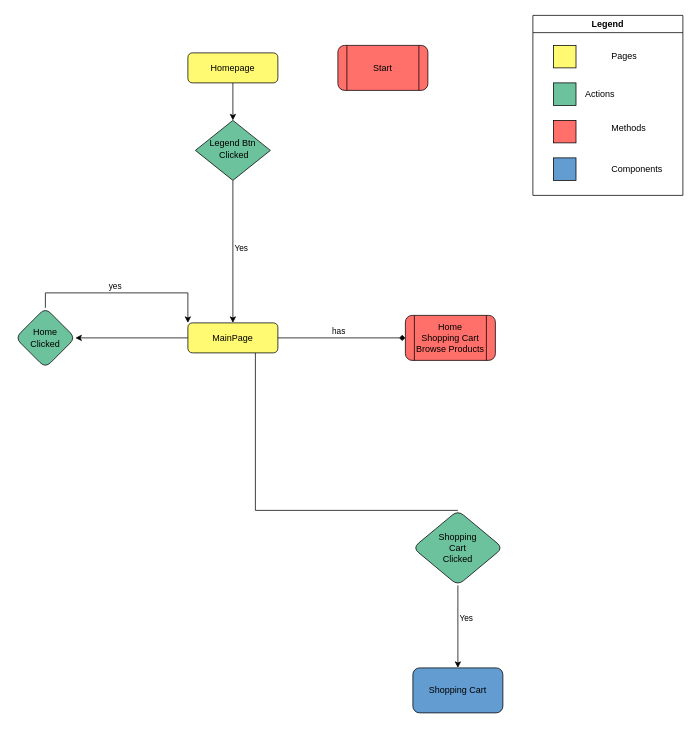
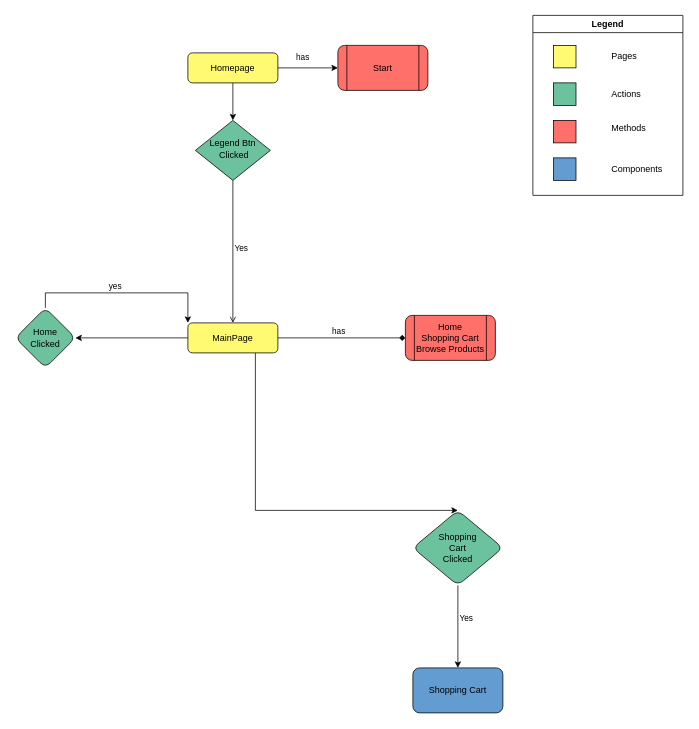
+ <mxCell id="2" value="" style="edgeStyle=orthogonalEdgeStyle;rounded=0;orthogonalLoop=1;jettySize=auto;html=1;" edge="1" parent="1" source="5" target="23"><mxGeometry relative="1" as="geometry" /></mxCell>
+ <mxCell id="3" value="has" style="edgeLabel;html=1;align=center;verticalAlign=middle;resizable=0;points=[];" vertex="1" connectable="0" parent="2"><mxGeometry x="-0.2" y="1" relative="1" as="geometry"><mxPoint y="-14" as="offset" /></mxGeometry></mxCell>
- <mxCell id="18" value="Actions" style="text;html=1;align=left;verticalAlign=middle;resizable=0;points=[];autosize=1;strokeColor=none;fillColor=light-dark(#FFFFFF,#000000);" vertex="1" parent="14"><mxGeometry x="67.5" y="90" width="60" height="30" as="geometry" /></mxCell>
+ <mxCell id="18" value="Actions" style="text;html=1;align=left;verticalAlign=middle;resizable=0;points=[];autosize=1;strokeColor=none;fillColor=light-dark(#FFFFFF,#000000);" vertex="1" parent="14"><mxGeometry x="102.5" y="90" width="60" height="30" as="geometry" /></mxCell>
- <mxCell id="6" value="" style="edgeStyle=orthogonalEdgeStyle;rounded=0;orthogonalLoop=1;jettySize=auto;html=1;" edge="1" parent="1" source="8" target="13"><mxGeometry relative="1" as="geometry" /></mxCell>
+ <mxCell id="6" value="" style="edgeStyle=orthogonalEdgeStyle;rounded=0;orthogonalLoop=1;jettySize=auto;html=1;endArrow=open;" edge="1" parent="1" source="8" target="13"><mxGeometry relative="1" as="geometry" /></mxCell>
- <mxCell id="12" style="edgeStyle=elbowEdgeStyle;rounded=0;orthogonalLoop=1;jettySize=auto;html=1;exitX=0.75;exitY=1;exitDx=0;exitDy=0;entryX=0.5;entryY=0;entryDx=0;entryDy=0;endArrow=none;" edge="1" parent="1" source="13" target="27"><mxGeometry relative="1" as="geometry"><Array as="points"><mxPoint x="340" y="620" /></Array></mxGeometry></mxCell>
+ <mxCell id="12" style="edgeStyle=elbowEdgeStyle;rounded=0;orthogonalLoop=1;jettySize=auto;html=1;exitX=0.75;exitY=1;exitDx=0;exitDy=0;entryX=0.5;entryY=0;entryDx=0;entryDy=0;" edge="1" parent="1" source="13" target="27"><mxGeometry relative="1" as="geometry"><Array as="points"><mxPoint x="340" y="620" /></Array></mxGeometry></mxCell>
